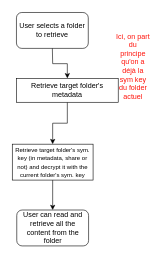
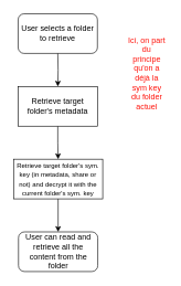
- <mxCell id="5" value="Retrieve target folder's metadata" style="rounded=0;whiteSpace=wrap;html=1;" vertex="1" parent="1"><mxGeometry x="27" y="130" width="170" height="40" as="geometry" /></mxCell>
+ <mxCell id="5" value="Retrieve target folder's metadata" style="rounded=0;whiteSpace=wrap;html=1;" vertex="1" parent="1"><mxGeometry x="27" y="130" width="120" height="60" as="geometry" /></mxCell>
